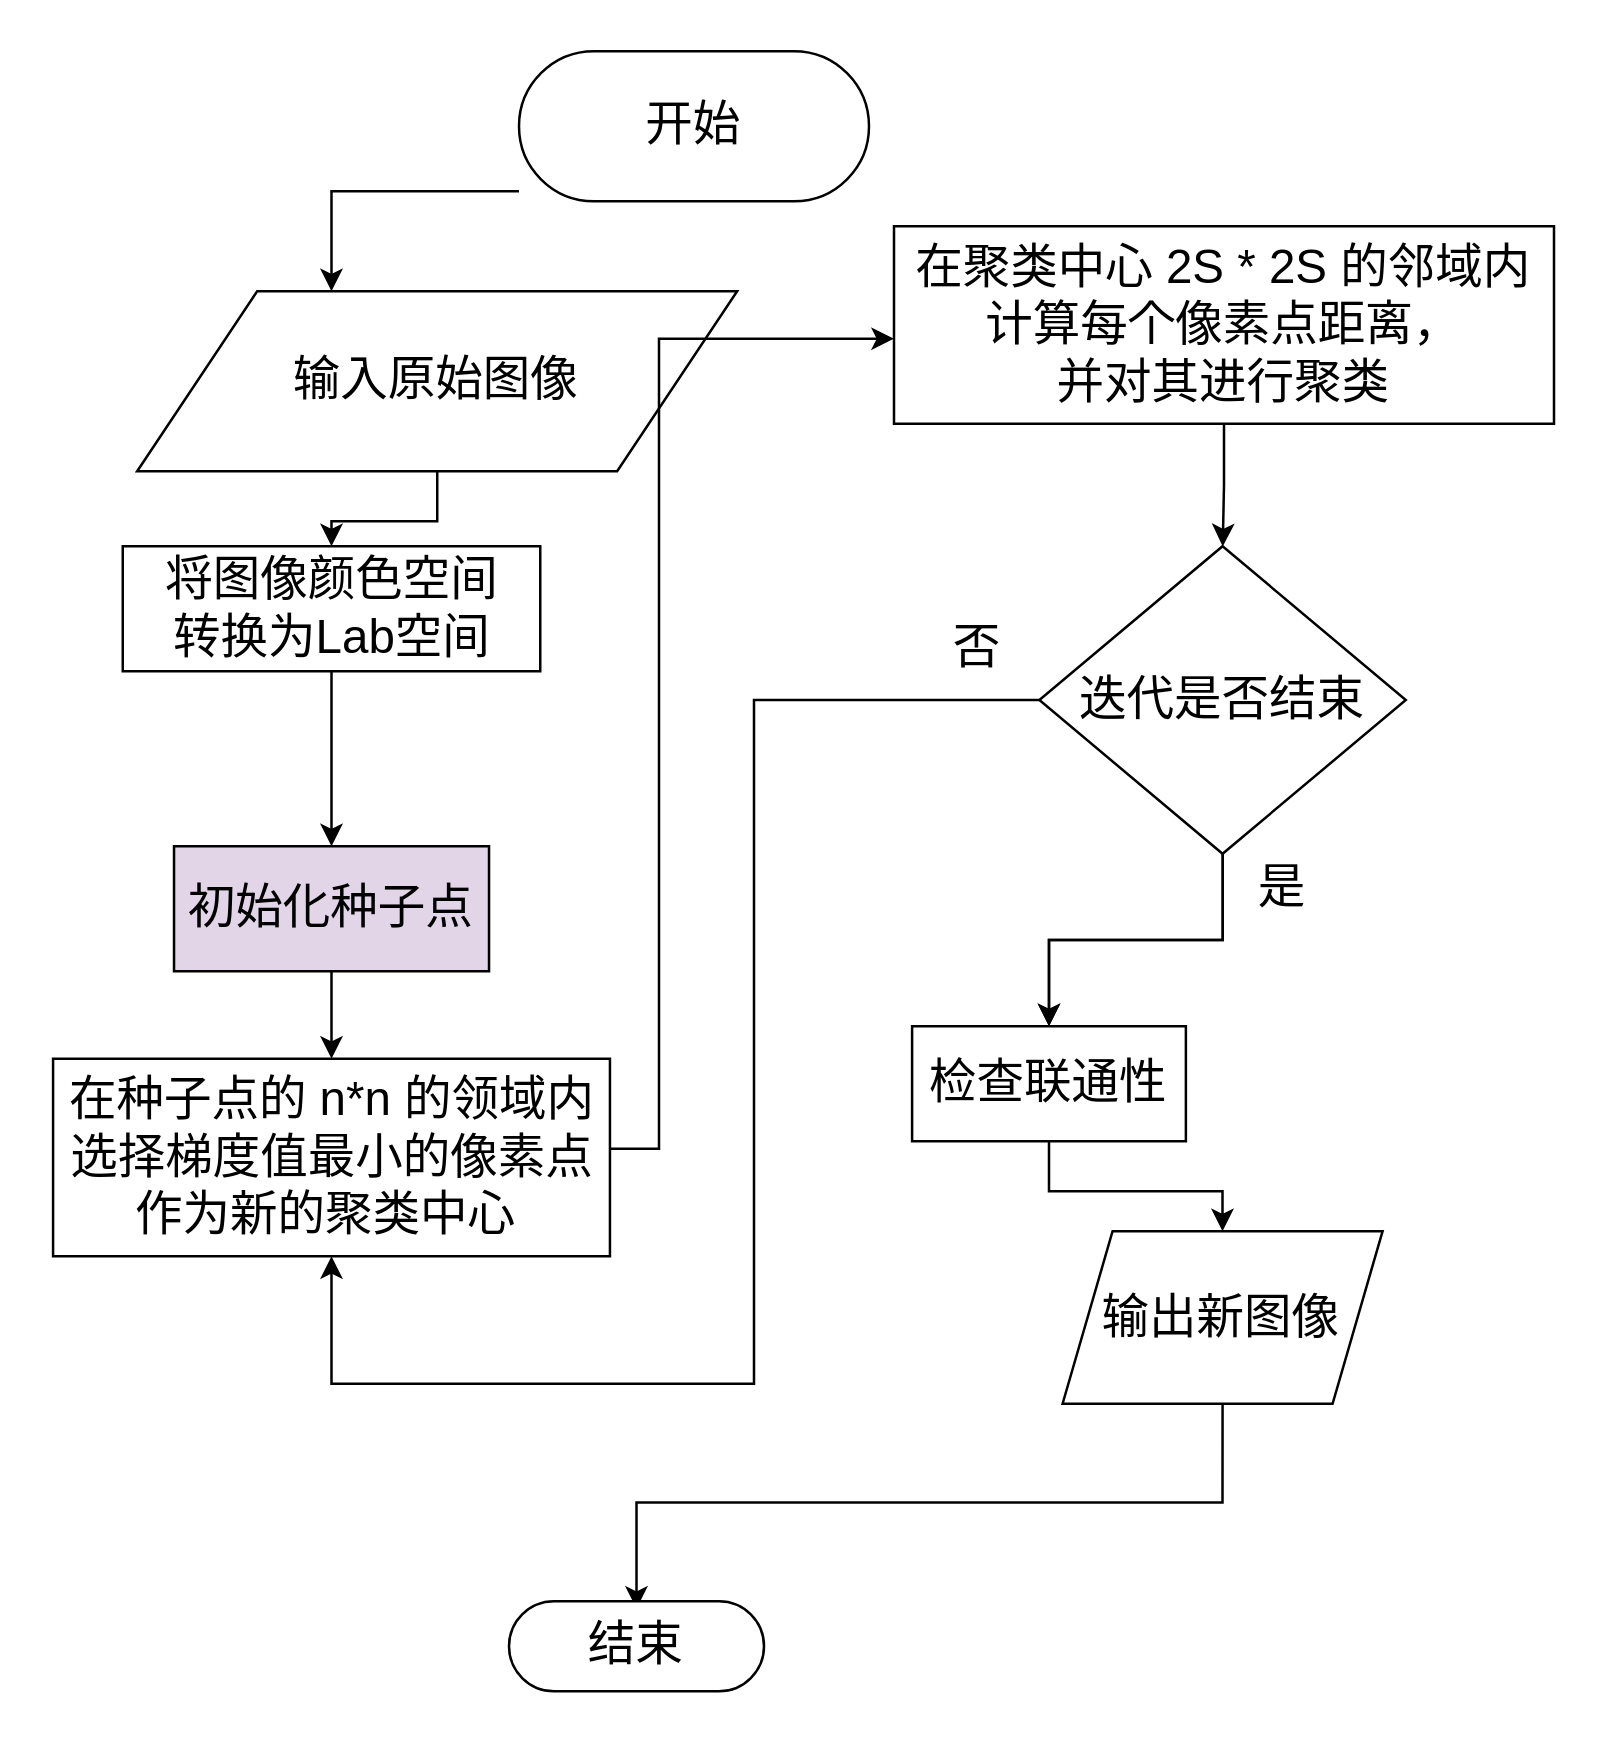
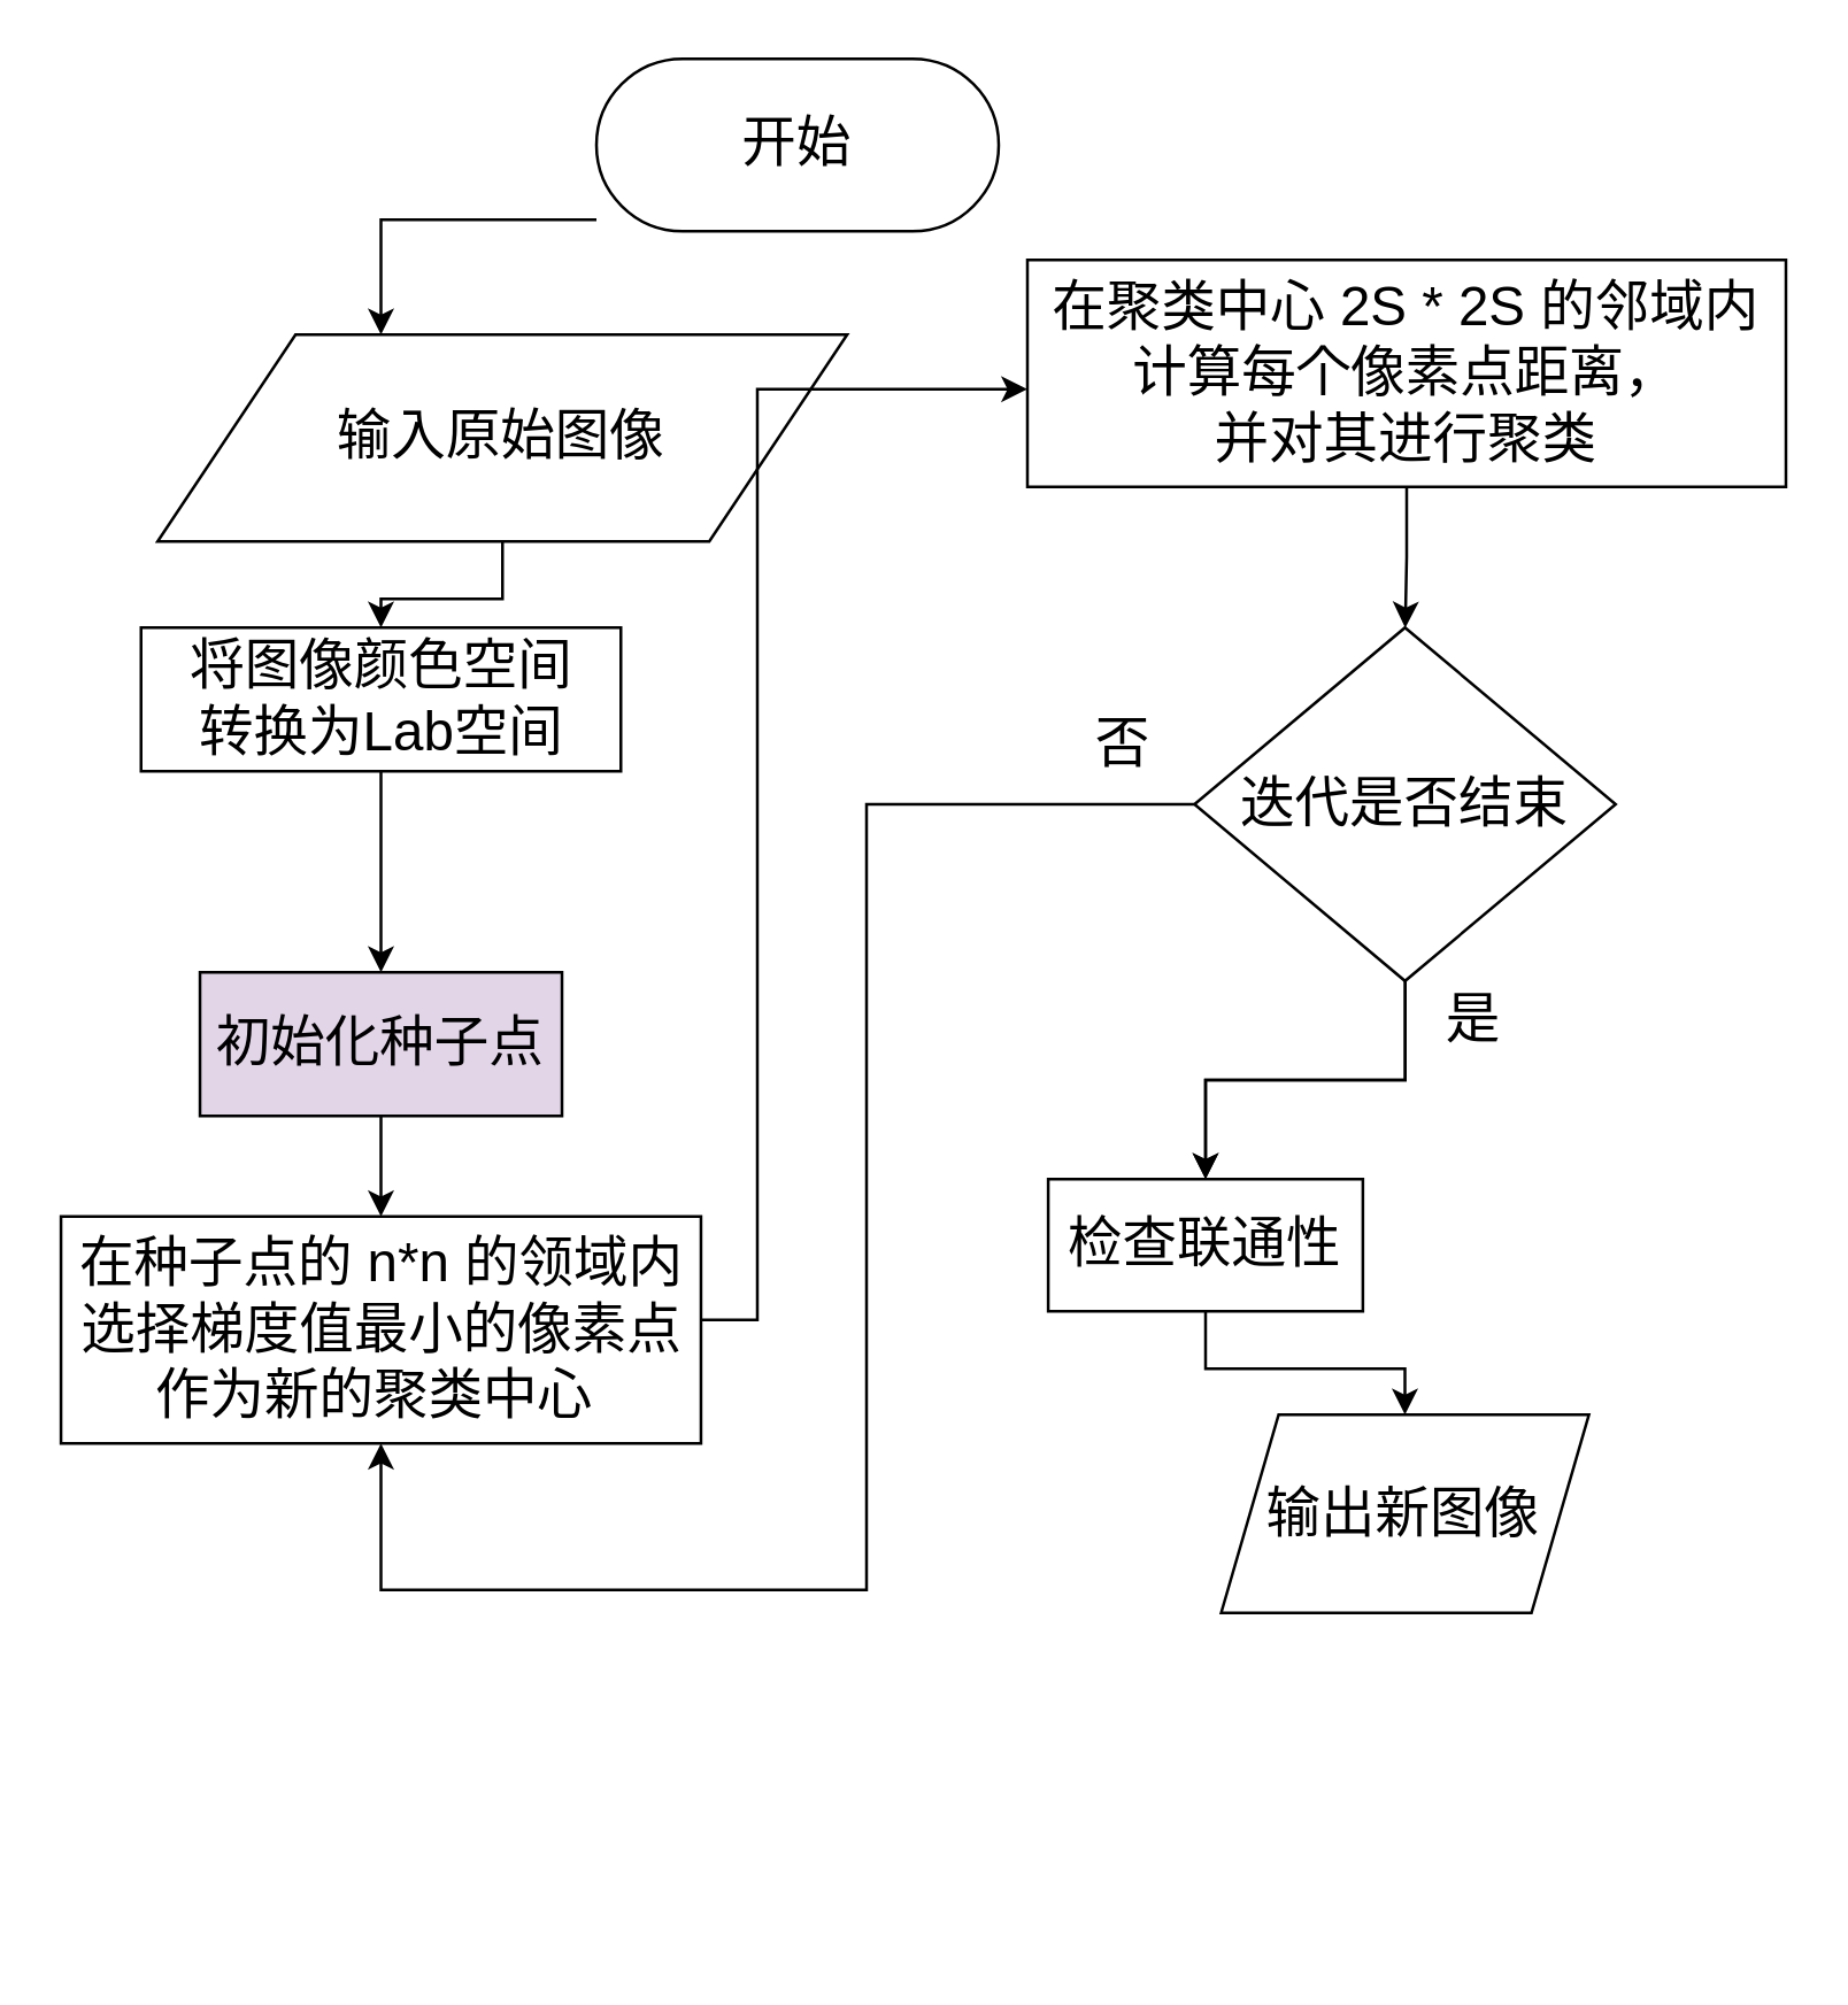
- <mxCell id="20" style="edgeStyle=orthogonalEdgeStyle;rounded=0;orthogonalLoop=1;jettySize=auto;html=1;exitX=0.5;exitY=1;exitDx=0;exitDy=0;entryX=0.5;entryY=0.5;entryDx=0;entryDy=-15;entryPerimeter=0;fontStyle=0;fontSize=19;" edge="1" parent="1" source="21" target="22"><mxGeometry relative="1" as="geometry" /></mxCell>
- <mxCell id="22" value="结束" style="html=1;dashed=0;whiteSpace=wrap;shape=mxgraph.dfd.start;fontStyle=0;fontSize=19;" vertex="1" parent="1"><mxGeometry x="203" y="640" width="102" height="36" as="geometry" /></mxCell>
